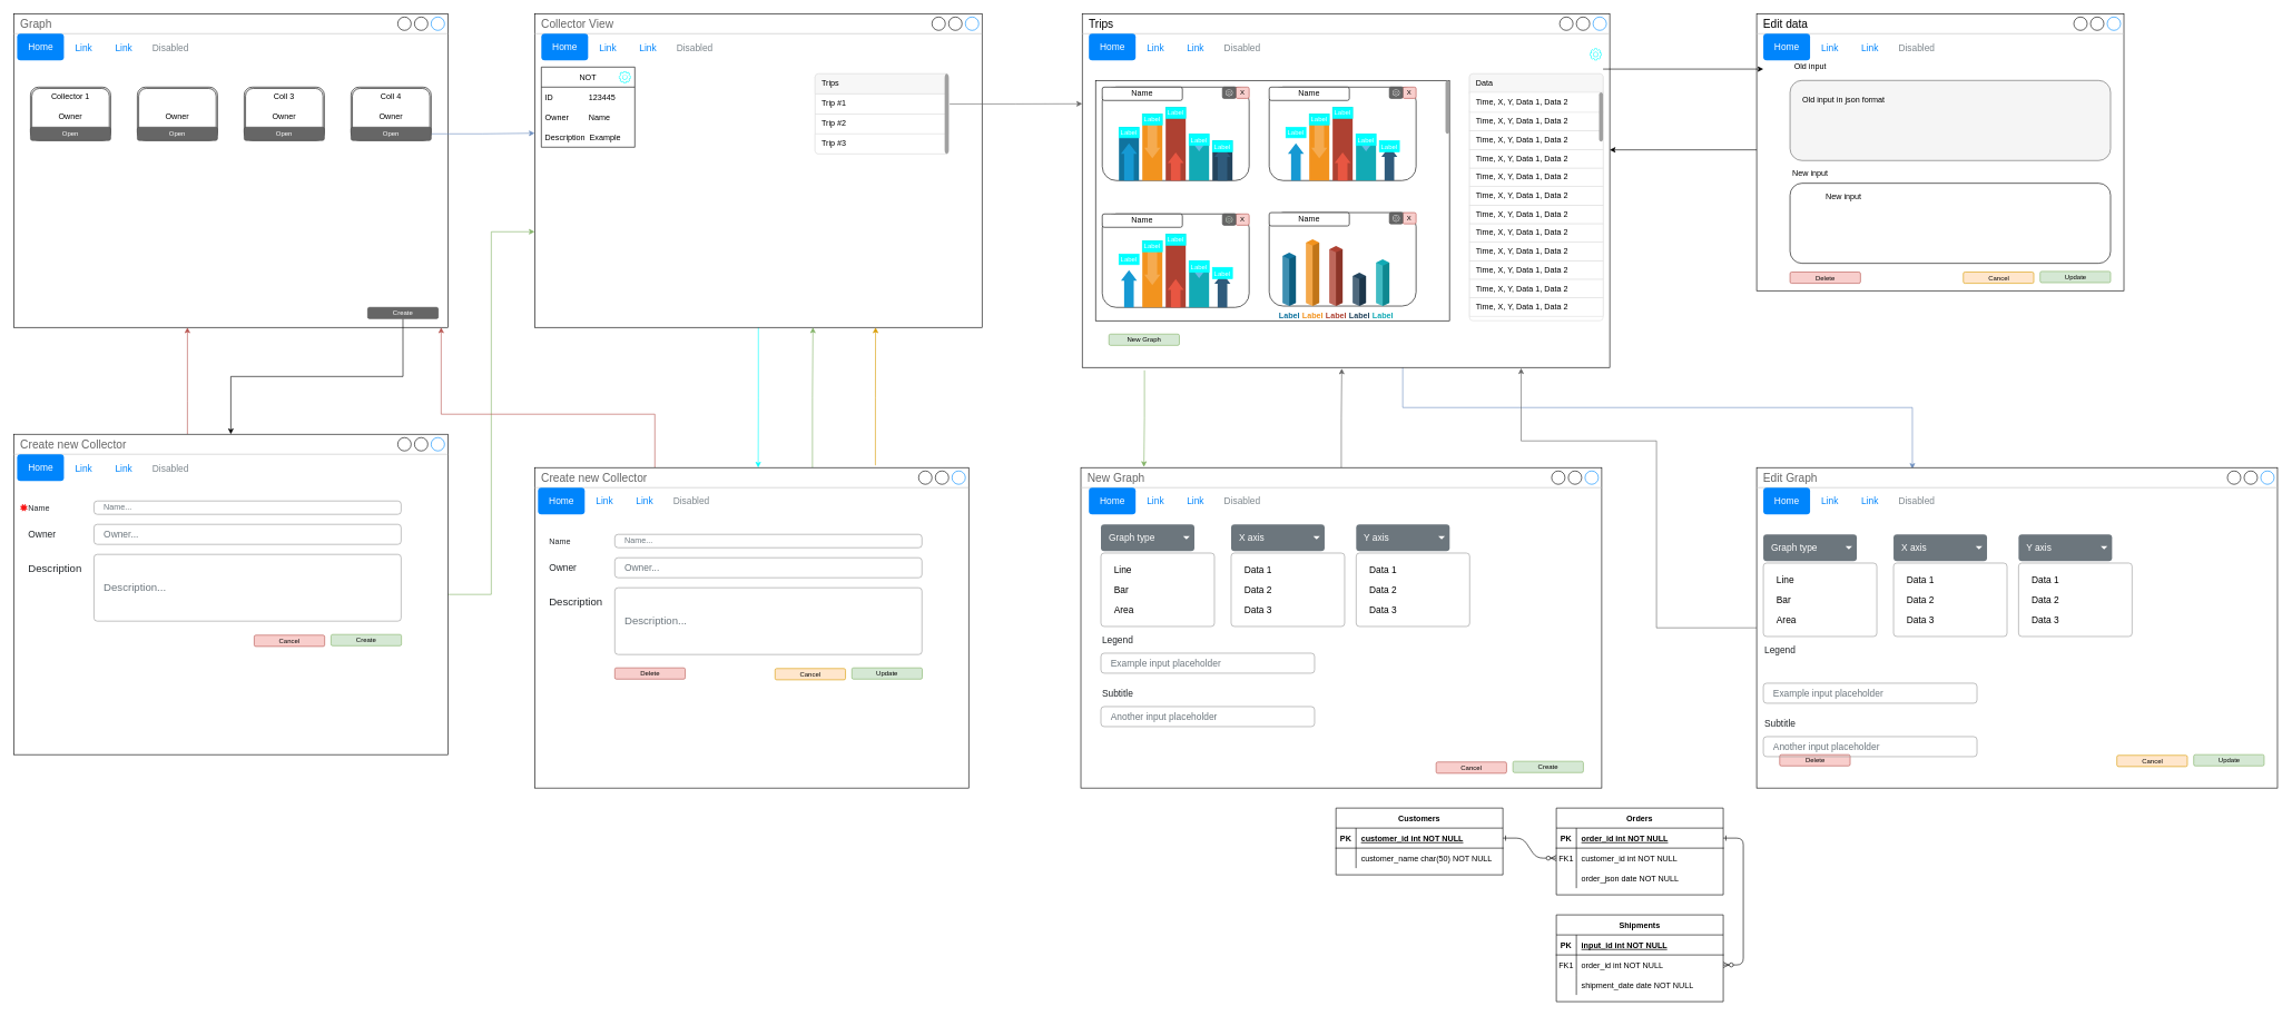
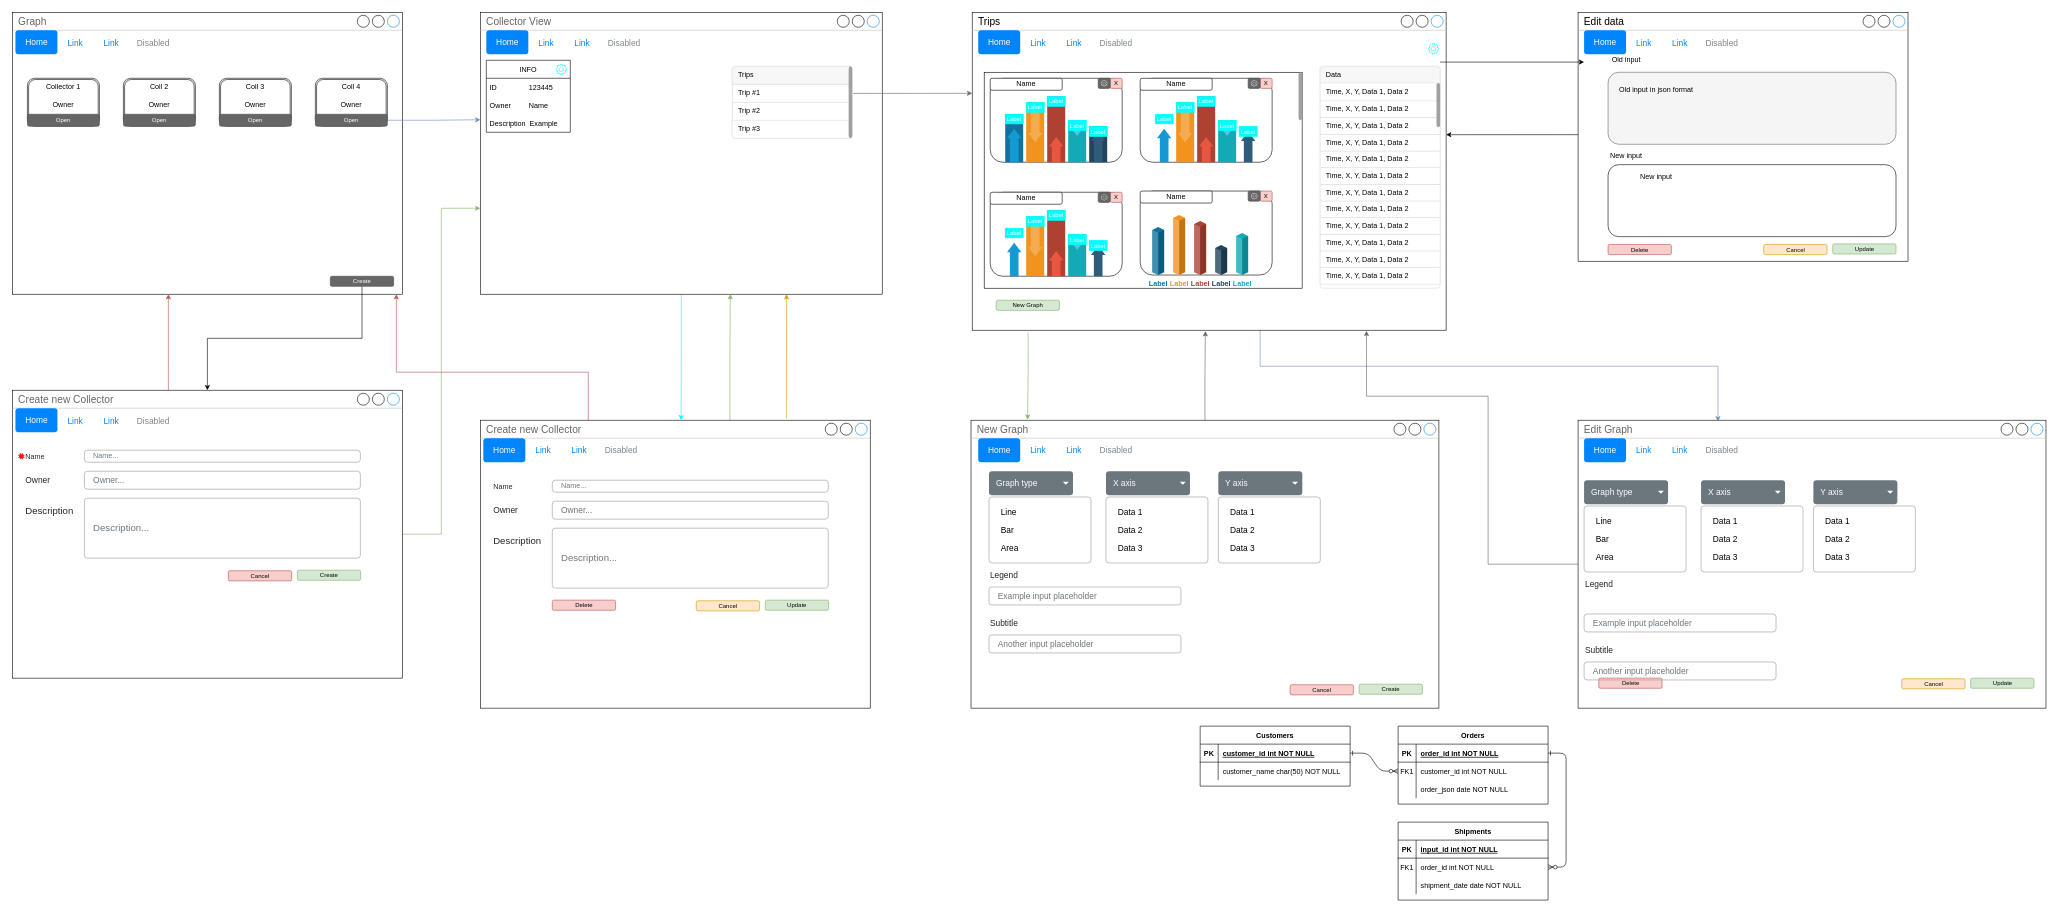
- <mxCell id="42" value="NOT" style="swimlane;fontStyle=0;childLayout=stackLayout;horizontal=1;startSize=30;horizontalStack=0;resizeParent=1;resizeParentMax=0;resizeLast=0;collapsible=1;marginBottom=0;" parent="1" vertex="1"><mxGeometry x="810" y="100" width="140" height="120" as="geometry" /></mxCell>
+ <mxCell id="42" value="INFO" style="swimlane;fontStyle=0;childLayout=stackLayout;horizontal=1;startSize=30;horizontalStack=0;resizeParent=1;resizeParentMax=0;resizeLast=0;collapsible=1;marginBottom=0;" parent="1" vertex="1"><mxGeometry x="810" y="100" width="140" height="120" as="geometry" /></mxCell>
+ <mxCell id="12" value="Coll 2" style="text;html=1;strokeColor=none;fillColor=none;align=center;verticalAlign=middle;whiteSpace=wrap;rounded=0;" parent="1" vertex="1"><mxGeometry x="235" y="130" width="60" height="30" as="geometry" /></mxCell>
